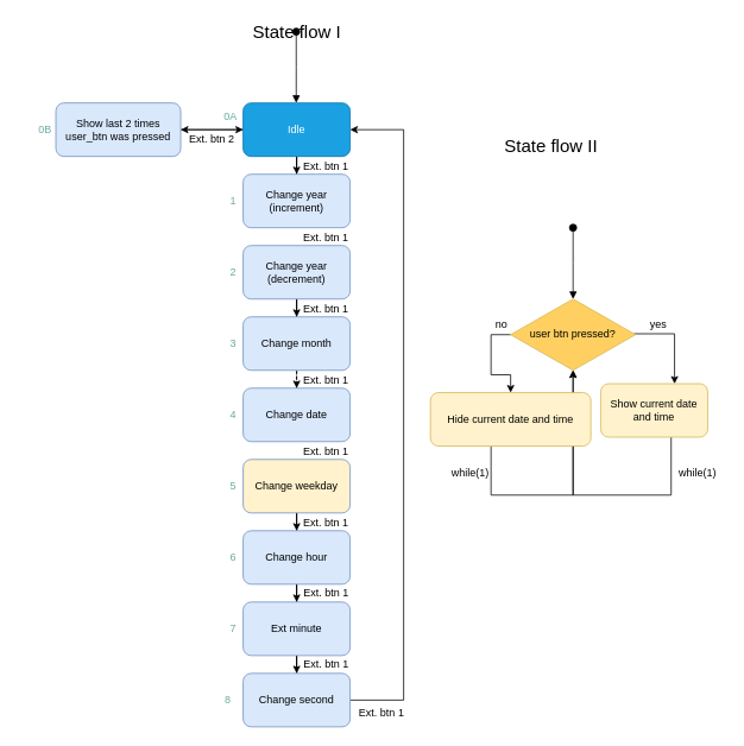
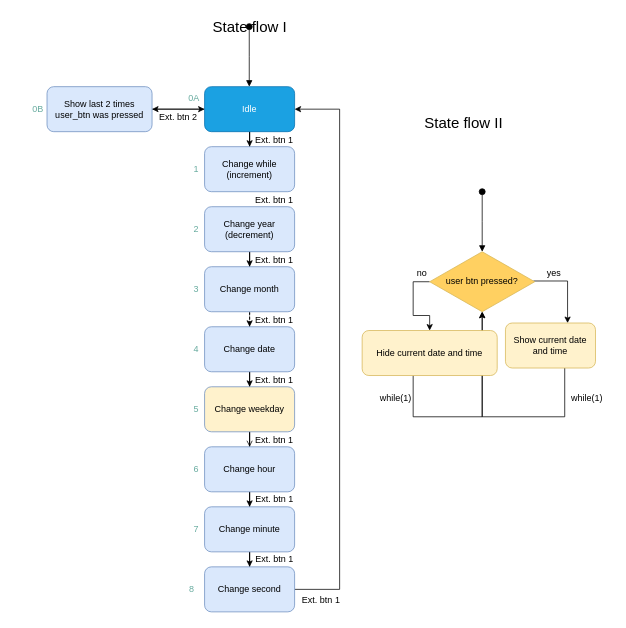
- <mxCell id="5" value="Change year (increment)" style="rounded=1;whiteSpace=wrap;html=1;fillColor=#dae8fc;strokeColor=#6c8ebf;" vertex="1" parent="1"><mxGeometry x="272" y="195" width="120" height="60" as="geometry" /></mxCell>
+ <mxCell id="5" value="Change while (increment)" style="rounded=1;whiteSpace=wrap;html=1;fillColor=#dae8fc;strokeColor=#6c8ebf;" vertex="1" parent="1"><mxGeometry x="272" y="195" width="120" height="60" as="geometry" /></mxCell>
+ <mxCell id="10" style="edgeStyle=orthogonalEdgeStyle;rounded=0;orthogonalLoop=1;jettySize=auto;html=1;entryX=0.5;entryY=0;entryDx=0;entryDy=0;" edge="1" parent="1" source="11" target="13"><mxGeometry relative="1" as="geometry" /></mxCell>
- <mxCell id="12" style="edgeStyle=orthogonalEdgeStyle;rounded=0;orthogonalLoop=1;jettySize=auto;html=1;entryX=0.5;entryY=0;entryDx=0;entryDy=0;" edge="1" parent="1" source="13" target="15"><mxGeometry relative="1" as="geometry" /></mxCell>
+ <mxCell id="12" style="edgeStyle=orthogonalEdgeStyle;rounded=0;orthogonalLoop=1;jettySize=auto;html=1;entryX=0.5;entryY=0;entryDx=0;entryDy=0;endArrow=open;" edge="1" parent="1" source="13" target="15"><mxGeometry relative="1" as="geometry" /></mxCell>
- <mxCell id="17" value="Ext minute" style="rounded=1;whiteSpace=wrap;html=1;fillColor=#dae8fc;strokeColor=#6c8ebf;" vertex="1" parent="1"><mxGeometry x="272" y="675" width="120" height="60" as="geometry" /></mxCell>
+ <mxCell id="17" value="Change minute" style="rounded=1;whiteSpace=wrap;html=1;fillColor=#dae8fc;strokeColor=#6c8ebf;" vertex="1" parent="1"><mxGeometry x="272" y="675" width="120" height="60" as="geometry" /></mxCell>
